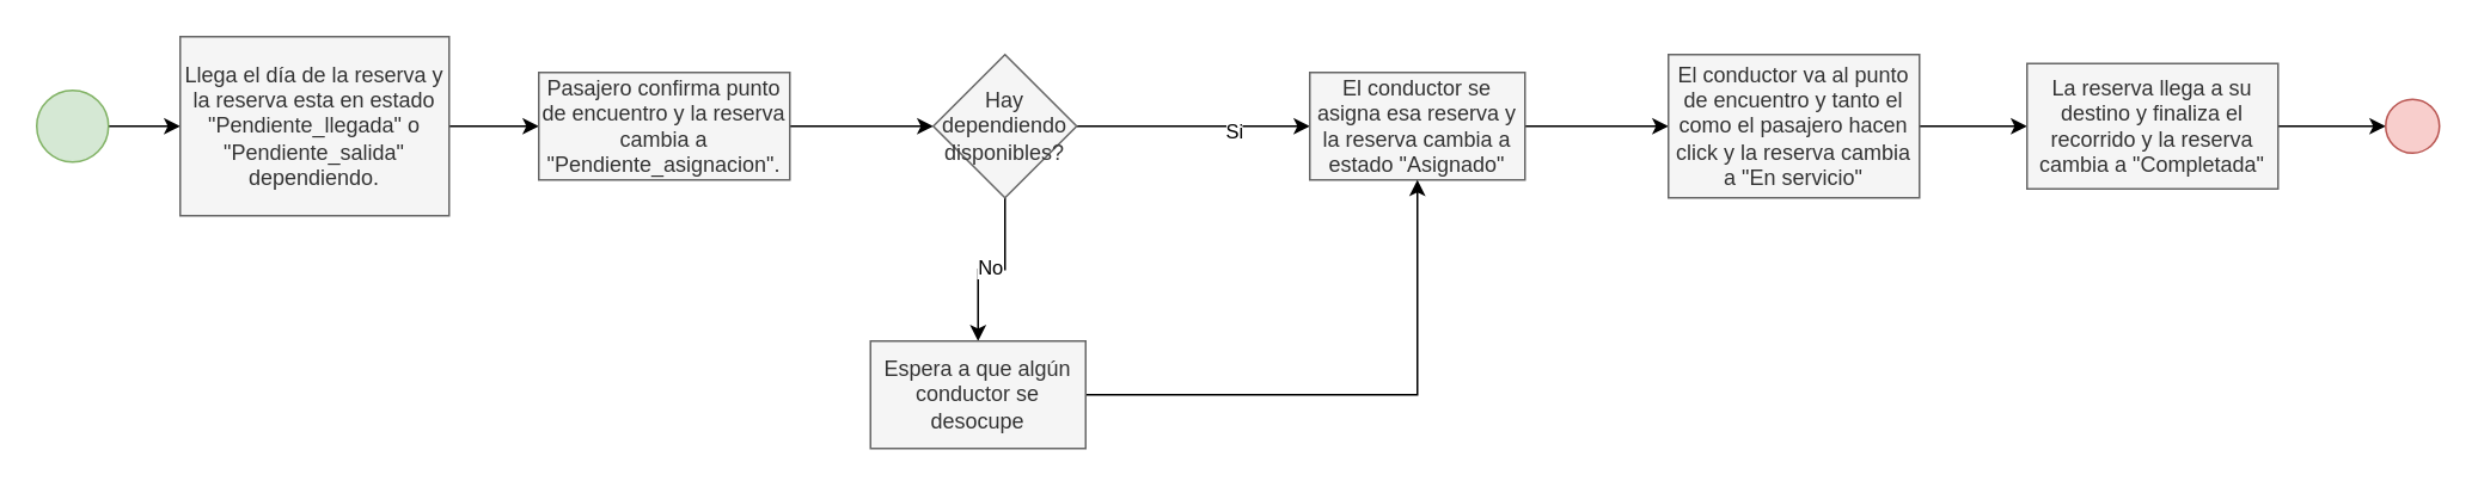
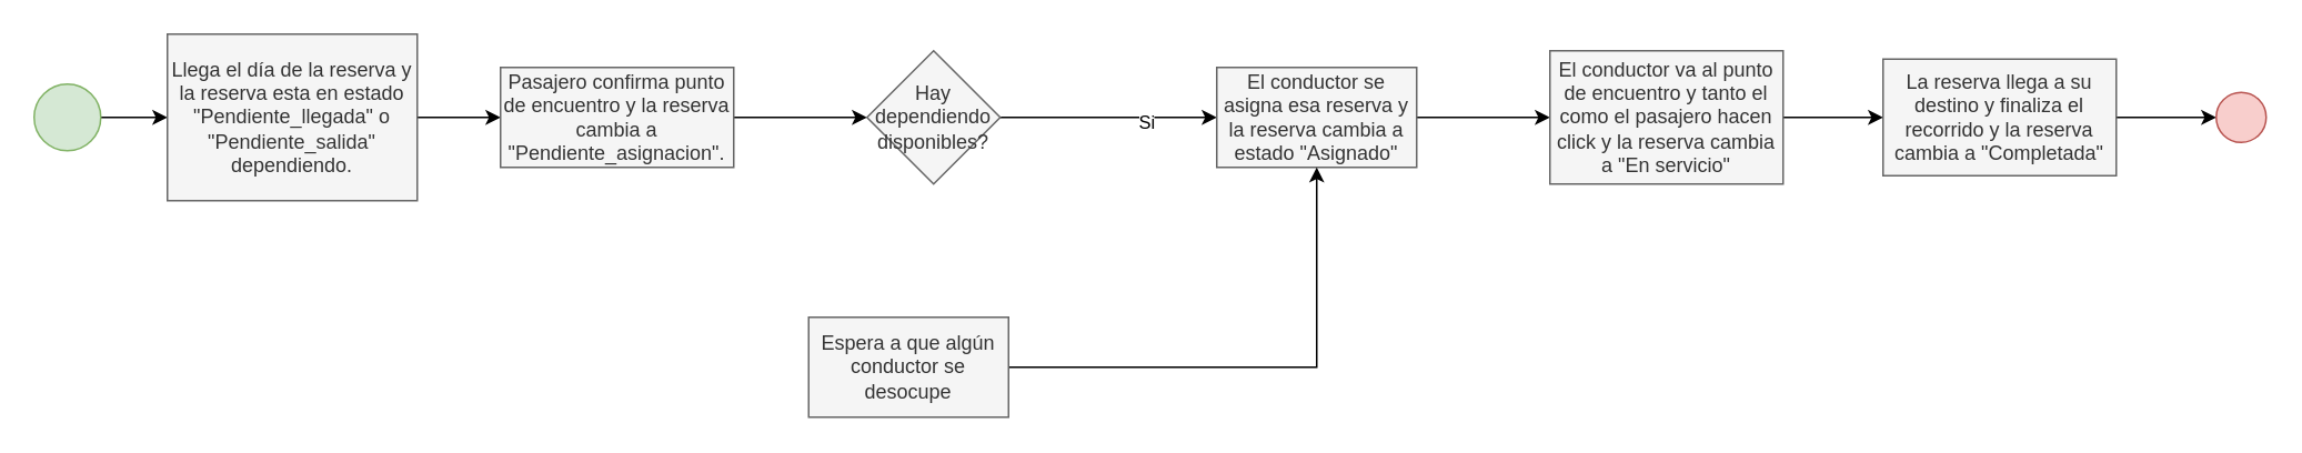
- <mxCell id="10" value="" style="edgeStyle=orthogonalEdgeStyle;rounded=0;orthogonalLoop=1;jettySize=auto;html=1;" edge="1" parent="1" source="12" target="16"><mxGeometry relative="1" as="geometry" /></mxCell>
- <mxCell id="11" value="No" style="edgeLabel;html=1;align=center;verticalAlign=middle;resizable=0;points=[];" vertex="1" connectable="0" parent="10"><mxGeometry x="0.028" y="-2" relative="1" as="geometry"><mxPoint as="offset" /></mxGeometry></mxCell>
